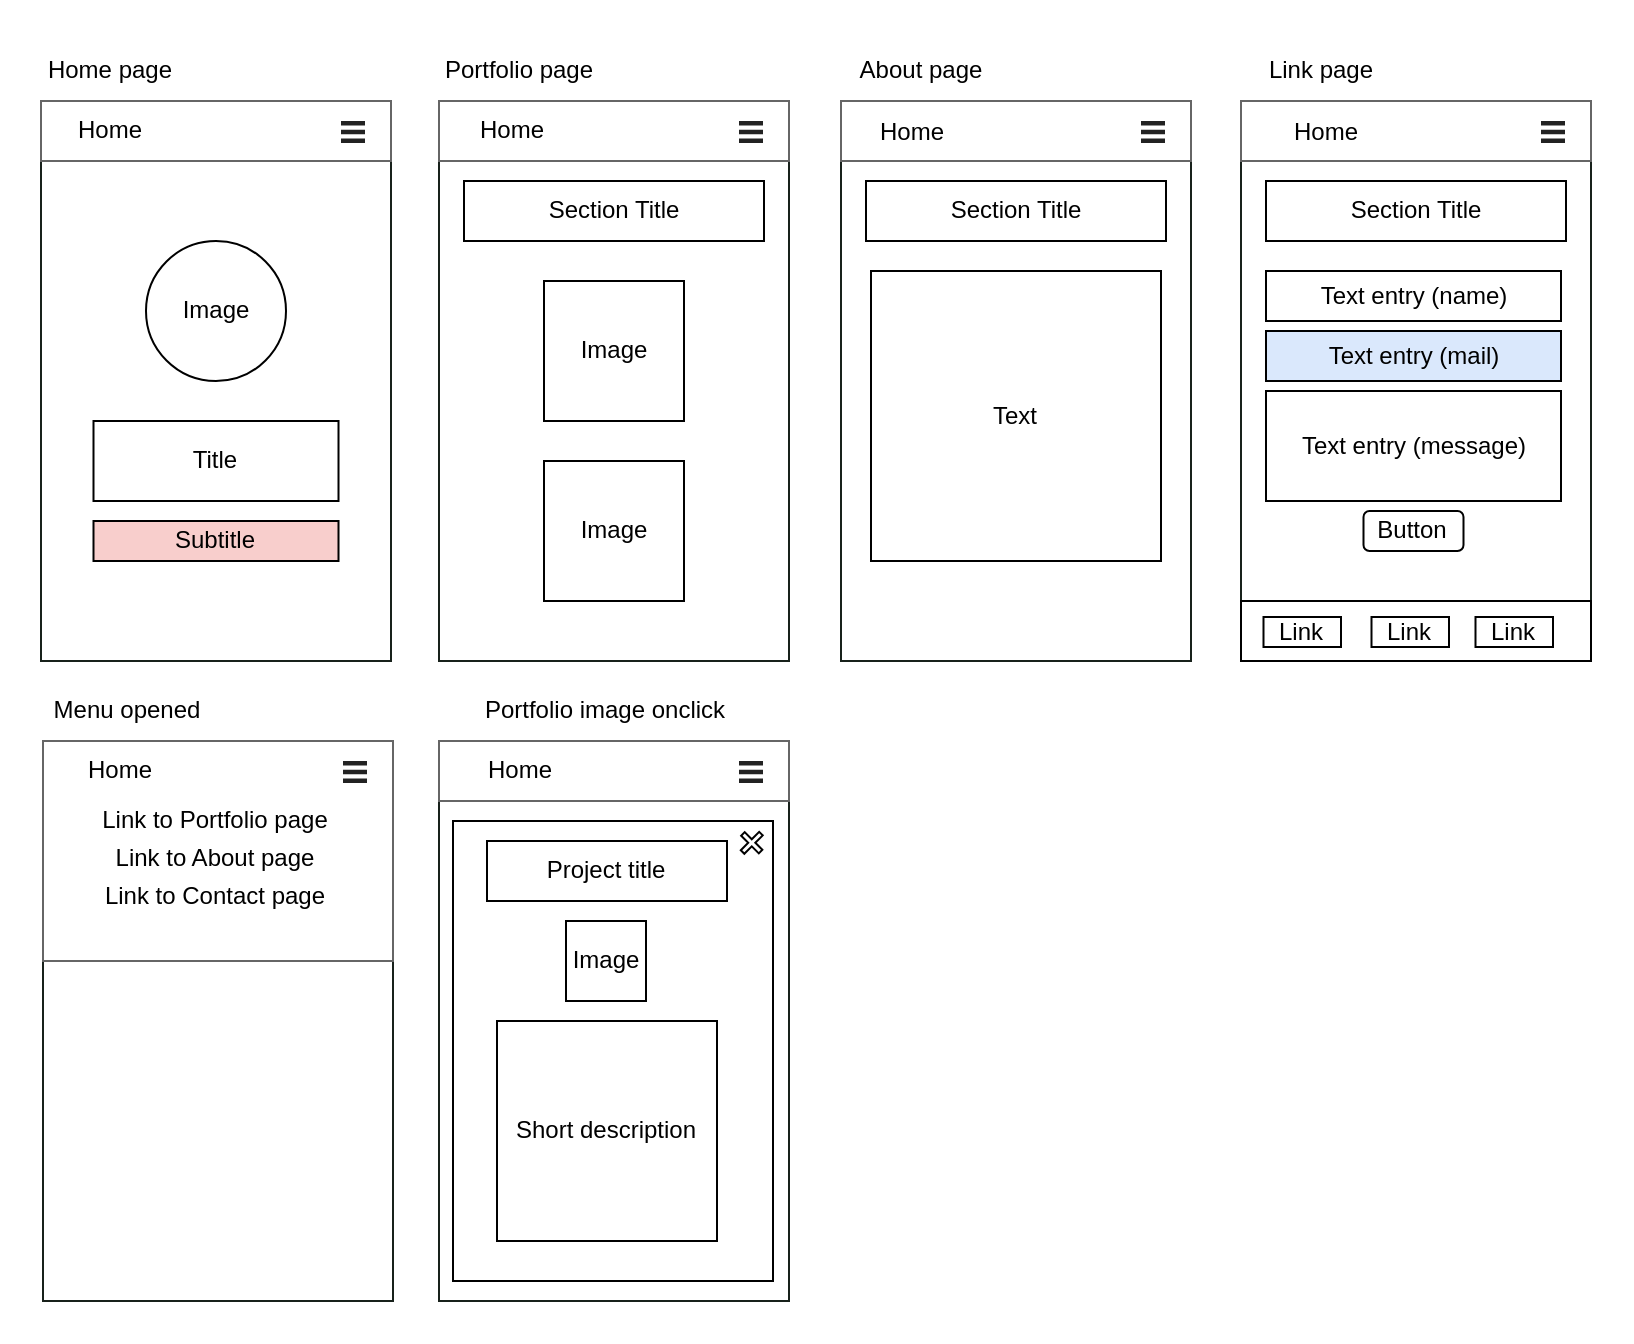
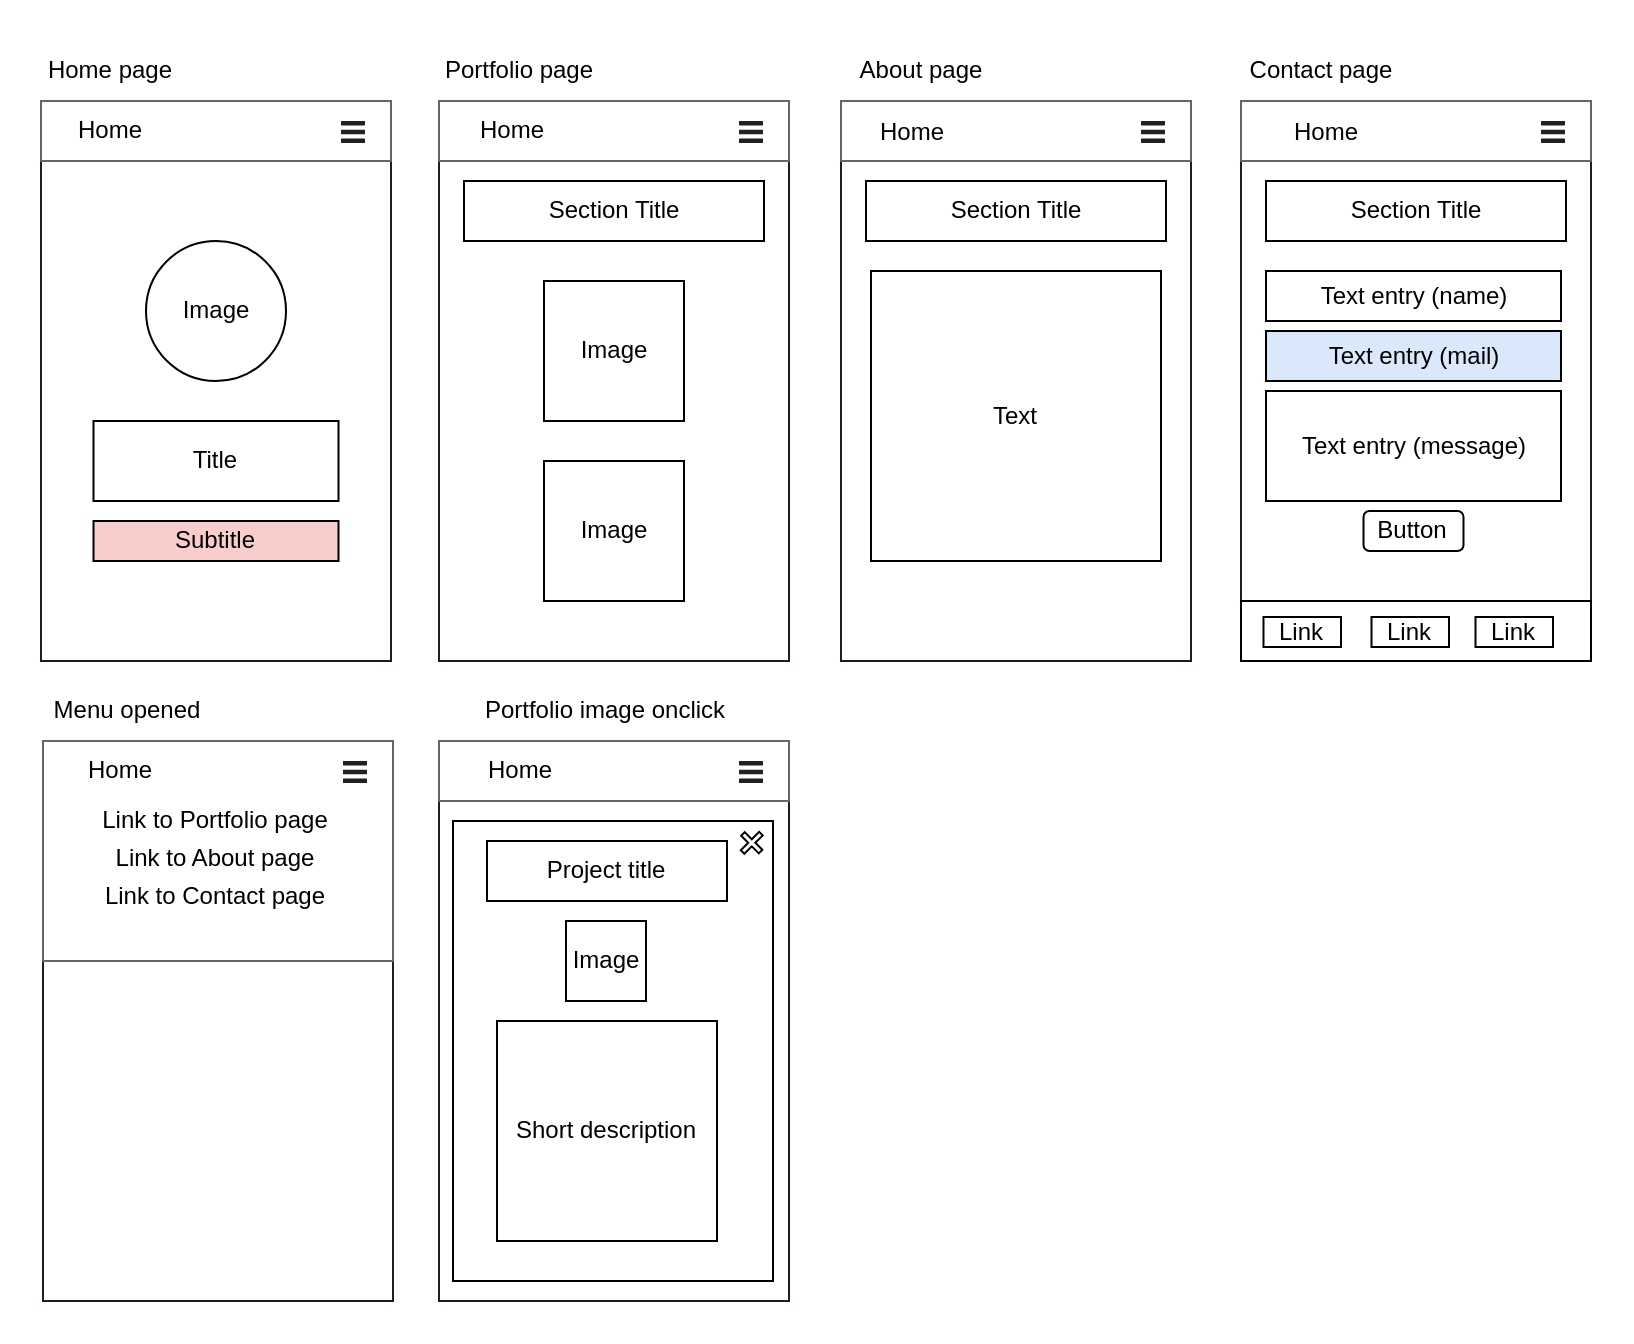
- <mxCell id="25" value="Link page" style="text;html=1;strokeColor=none;fillColor=none;align=center;verticalAlign=middle;whiteSpace=wrap;rounded=0;" parent="1" vertex="1"><mxGeometry x="620" y="20" width="81" height="30" as="geometry" /></mxCell>
+ <mxCell id="25" value="Contact page" style="text;html=1;strokeColor=none;fillColor=none;align=center;verticalAlign=middle;whiteSpace=wrap;rounded=0;" parent="1" vertex="1"><mxGeometry x="620" y="20" width="81" height="30" as="geometry" /></mxCell>
